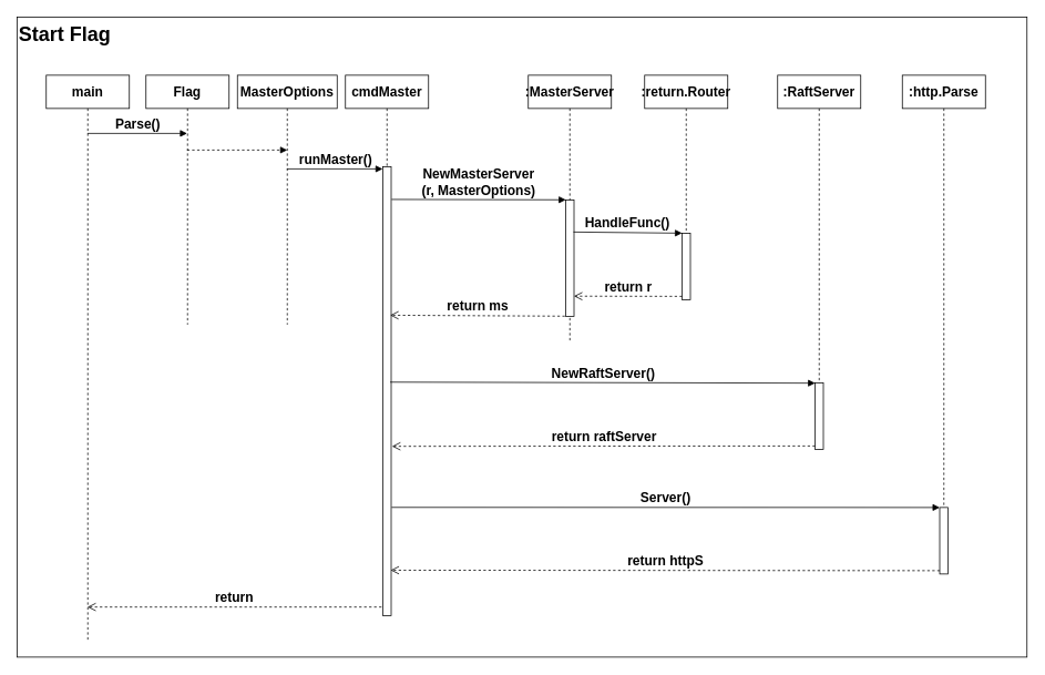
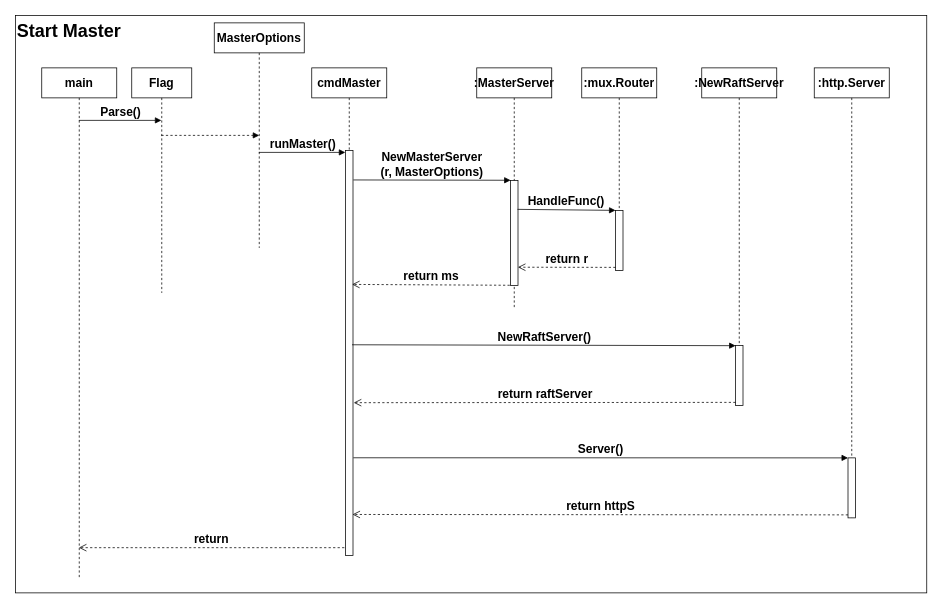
- <mxCell id="2" value="&lt;font style=&quot;font-size: 24px&quot;&gt;&lt;b&gt;Start Flag&lt;/b&gt;&lt;/font&gt;" style="whiteSpace=wrap;html=1;align=left;horizontal=1;verticalAlign=top;" parent="1" vertex="1"><mxGeometry x="20" y="20" width="1215" height="770" as="geometry" /></mxCell>
+ <mxCell id="2" value="&lt;font style=&quot;font-size: 24px&quot;&gt;&lt;b&gt;Start Master&lt;/b&gt;&lt;/font&gt;" style="whiteSpace=wrap;html=1;align=left;horizontal=1;verticalAlign=top;" parent="1" vertex="1"><mxGeometry x="20" y="20" width="1215" height="770" as="geometry" /></mxCell>
- <mxCell id="11" value=":return.Router" style="shape=umlLifeline;perimeter=lifelinePerimeter;whiteSpace=wrap;html=1;container=1;collapsible=0;recursiveResize=0;outlineConnect=0;fontSize=16;fontStyle=1" parent="1" vertex="1"><mxGeometry x="775" y="90" width="100" height="270" as="geometry" /></mxCell>
+ <mxCell id="11" value=":mux.Router" style="shape=umlLifeline;perimeter=lifelinePerimeter;whiteSpace=wrap;html=1;container=1;collapsible=0;recursiveResize=0;outlineConnect=0;fontSize=16;fontStyle=1" parent="1" vertex="1"><mxGeometry x="775" y="90" width="100" height="270" as="geometry" /></mxCell>
- <mxCell id="13" value=":RaftServer" style="shape=umlLifeline;perimeter=lifelinePerimeter;whiteSpace=wrap;html=1;container=1;collapsible=0;recursiveResize=0;outlineConnect=0;fontSize=16;fontStyle=1" parent="1" vertex="1"><mxGeometry x="935" y="90" width="100" height="450" as="geometry" /></mxCell>
+ <mxCell id="13" value=":NewRaftServer" style="shape=umlLifeline;perimeter=lifelinePerimeter;whiteSpace=wrap;html=1;container=1;collapsible=0;recursiveResize=0;outlineConnect=0;fontSize=16;fontStyle=1" parent="1" vertex="1"><mxGeometry x="935" y="90" width="100" height="450" as="geometry" /></mxCell>
- <mxCell id="17" value=":http.Parse" style="shape=umlLifeline;perimeter=lifelinePerimeter;whiteSpace=wrap;html=1;container=1;collapsible=0;recursiveResize=0;outlineConnect=0;fontSize=16;fontStyle=1" parent="1" vertex="1"><mxGeometry x="1085" y="90" width="100" height="600" as="geometry" /></mxCell>
+ <mxCell id="17" value=":http.Server" style="shape=umlLifeline;perimeter=lifelinePerimeter;whiteSpace=wrap;html=1;container=1;collapsible=0;recursiveResize=0;outlineConnect=0;fontSize=16;fontStyle=1" parent="1" vertex="1"><mxGeometry x="1085" y="90" width="100" height="600" as="geometry" /></mxCell>
- <mxCell id="4" value="Flag" style="shape=umlLifeline;perimeter=lifelinePerimeter;whiteSpace=wrap;html=1;container=1;collapsible=0;recursiveResize=0;outlineConnect=0;fontSize=16;fontStyle=1" parent="1" vertex="1"><mxGeometry x="175" y="90" width="100" height="300" as="geometry" /></mxCell>
+ <mxCell id="4" value="Flag" style="shape=umlLifeline;perimeter=lifelinePerimeter;whiteSpace=wrap;html=1;container=1;collapsible=0;recursiveResize=0;outlineConnect=0;fontSize=16;fontStyle=1" parent="1" vertex="1"><mxGeometry x="175" y="90" width="80" height="300" as="geometry" /></mxCell>
- <mxCell id="5" value="MasterOptions" style="shape=umlLifeline;perimeter=lifelinePerimeter;whiteSpace=wrap;html=1;container=1;collapsible=0;recursiveResize=0;outlineConnect=0;fontSize=16;fontStyle=1" parent="1" vertex="1"><mxGeometry x="285" y="90" width="120" height="300" as="geometry" /></mxCell>
+ <mxCell id="5" value="MasterOptions" style="shape=umlLifeline;perimeter=lifelinePerimeter;whiteSpace=wrap;html=1;container=1;collapsible=0;recursiveResize=0;outlineConnect=0;fontSize=16;fontStyle=1" parent="1" vertex="1"><mxGeometry x="285" y="30" width="120" height="300" as="geometry" /></mxCell>
